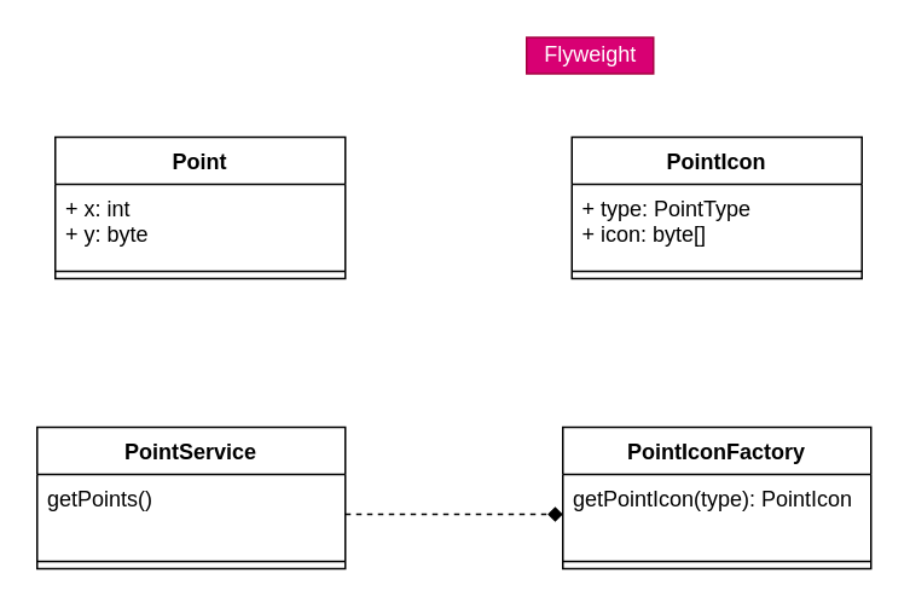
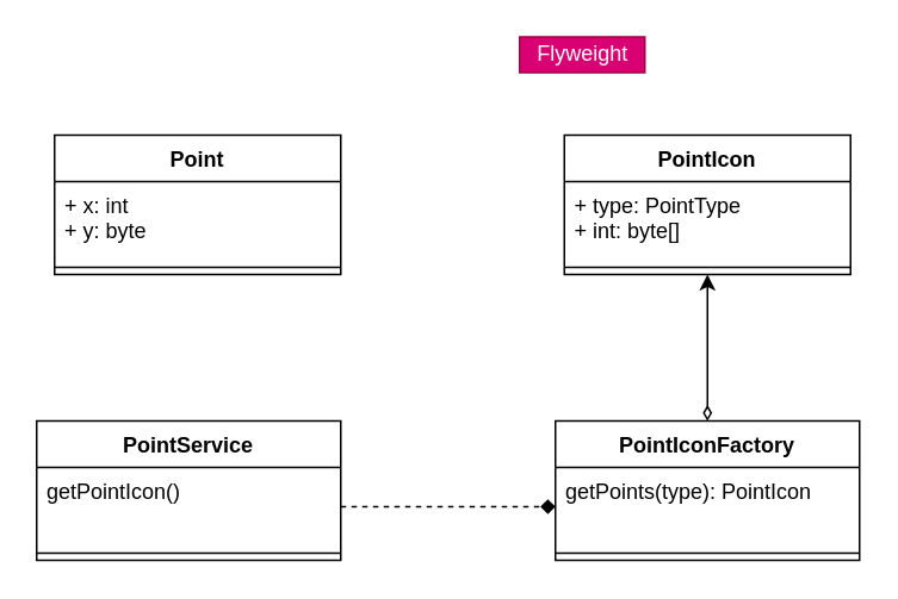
- <mxCell id="6" value="+ type: PointType&#10;+ icon: byte[]&#10;&#10;" style="text;strokeColor=none;fillColor=none;align=left;verticalAlign=top;spacingLeft=4;spacingRight=4;overflow=hidden;rotatable=0;points=[[0,0.5],[1,0.5]];portConstraint=eastwest;" vertex="1" parent="5"><mxGeometry y="26" width="160" height="44" as="geometry" /></mxCell>
+ <mxCell id="6" value="+ type: PointType&#10;+ int: byte[]&#10;&#10;" style="text;strokeColor=none;fillColor=none;align=left;verticalAlign=top;spacingLeft=4;spacingRight=4;overflow=hidden;rotatable=0;points=[[0,0.5],[1,0.5]];portConstraint=eastwest;" vertex="1" parent="5"><mxGeometry y="26" width="160" height="44" as="geometry" /></mxCell>
+ <mxCell id="9" style="edgeStyle=orthogonalEdgeStyle;rounded=0;orthogonalLoop=1;jettySize=auto;html=1;exitX=0.5;exitY=0;exitDx=0;exitDy=0;entryX=0.5;entryY=1;entryDx=0;entryDy=0;startArrow=diamondThin;startFill=0;" edge="1" parent="1" source="10" target="5"><mxGeometry relative="1" as="geometry" /></mxCell>
- <mxCell id="14" value="getPoints()" style="text;strokeColor=none;fillColor=none;align=left;verticalAlign=top;spacingLeft=4;spacingRight=4;overflow=hidden;rotatable=0;points=[[0,0.5],[1,0.5]];portConstraint=eastwest;" vertex="1" parent="13"><mxGeometry y="26" width="170" height="44" as="geometry" /></mxCell>
+ <mxCell id="14" value="getPointIcon()" style="text;strokeColor=none;fillColor=none;align=left;verticalAlign=top;spacingLeft=4;spacingRight=4;overflow=hidden;rotatable=0;points=[[0,0.5],[1,0.5]];portConstraint=eastwest;" vertex="1" parent="13"><mxGeometry y="26" width="170" height="44" as="geometry" /></mxCell>
- <mxCell id="11" value="getPointIcon(type): PointIcon" style="text;strokeColor=none;fillColor=none;align=left;verticalAlign=top;spacingLeft=4;spacingRight=4;overflow=hidden;rotatable=0;points=[[0,0.5],[1,0.5]];portConstraint=eastwest;" vertex="1" parent="10"><mxGeometry y="26" width="170" height="44" as="geometry" /></mxCell>
+ <mxCell id="11" value="getPoints(type): PointIcon" style="text;strokeColor=none;fillColor=none;align=left;verticalAlign=top;spacingLeft=4;spacingRight=4;overflow=hidden;rotatable=0;points=[[0,0.5],[1,0.5]];portConstraint=eastwest;" vertex="1" parent="10"><mxGeometry y="26" width="170" height="44" as="geometry" /></mxCell>
